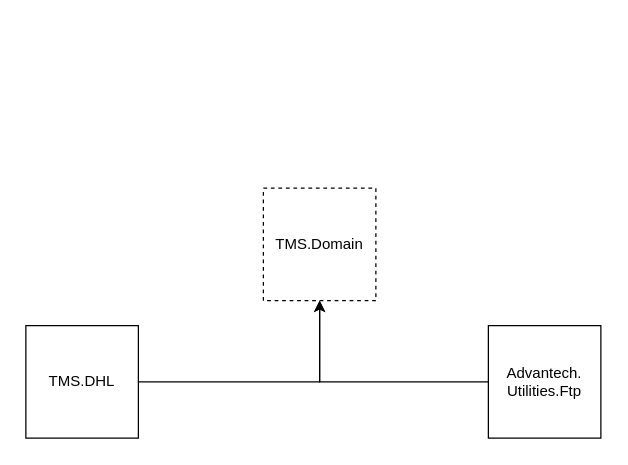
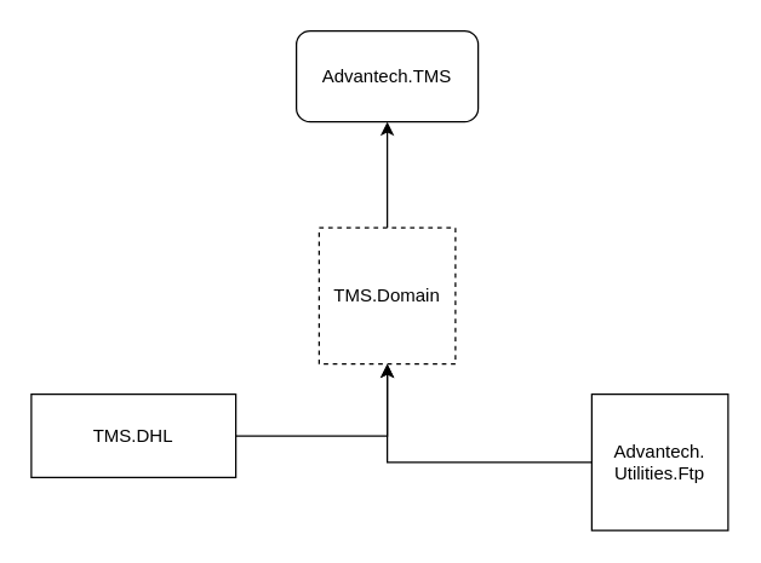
+ <mxCell id="2" value="Advantech.TMS" style="rounded=1;whiteSpace=wrap;html=1;" vertex="1" parent="1"><mxGeometry x="195" y="20" width="120" height="60" as="geometry" /></mxCell>
+ <mxCell id="5" style="edgeStyle=orthogonalEdgeStyle;rounded=0;orthogonalLoop=1;jettySize=auto;html=1;" edge="1" parent="1" source="6" target="2"><mxGeometry relative="1" as="geometry"><mxPoint x="314" y="140" as="targetPoint" /></mxGeometry></mxCell>
- <mxCell id="4" value="TMS.DHL" style="whiteSpace=wrap;html=1;aspect=fixed;" vertex="1" parent="1"><mxGeometry x="20" y="260" width="90" height="90" as="geometry" /></mxCell>
+ <mxCell id="4" value="TMS.DHL" style="whiteSpace=wrap;html=1;aspect=fixed;" vertex="1" parent="1"><mxGeometry x="20" y="260" width="135" height="55" as="geometry" /></mxCell>
